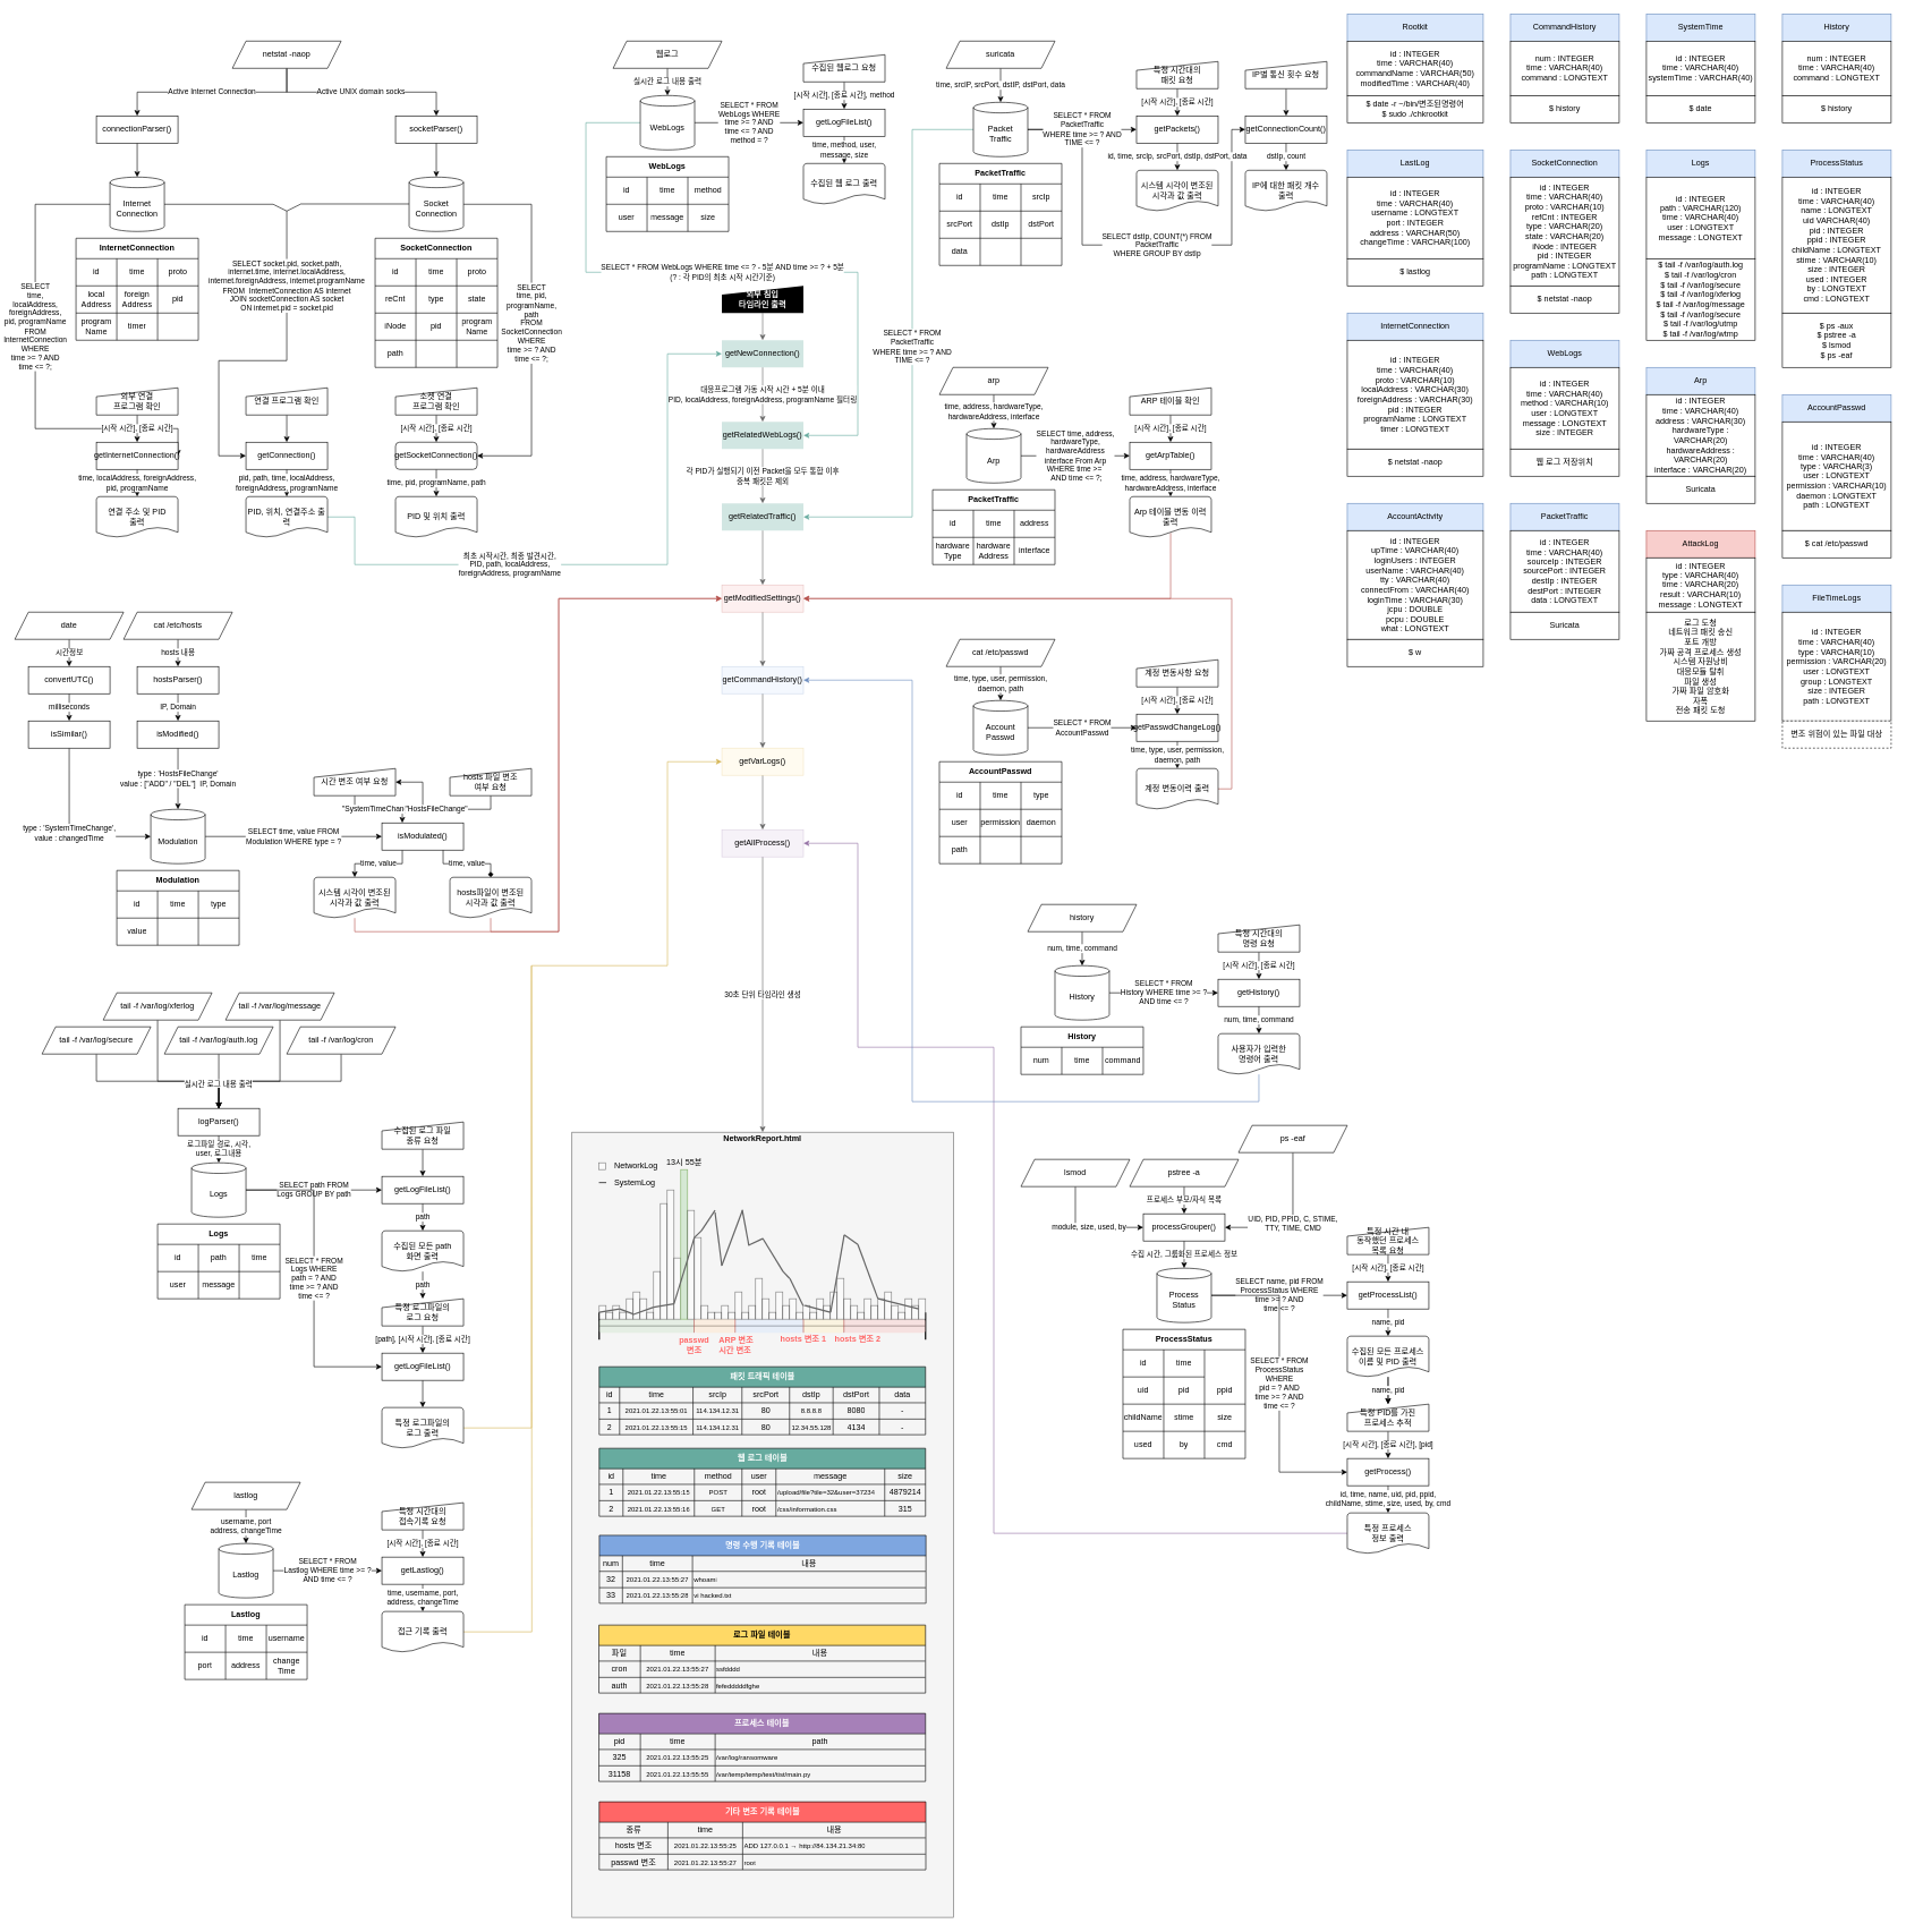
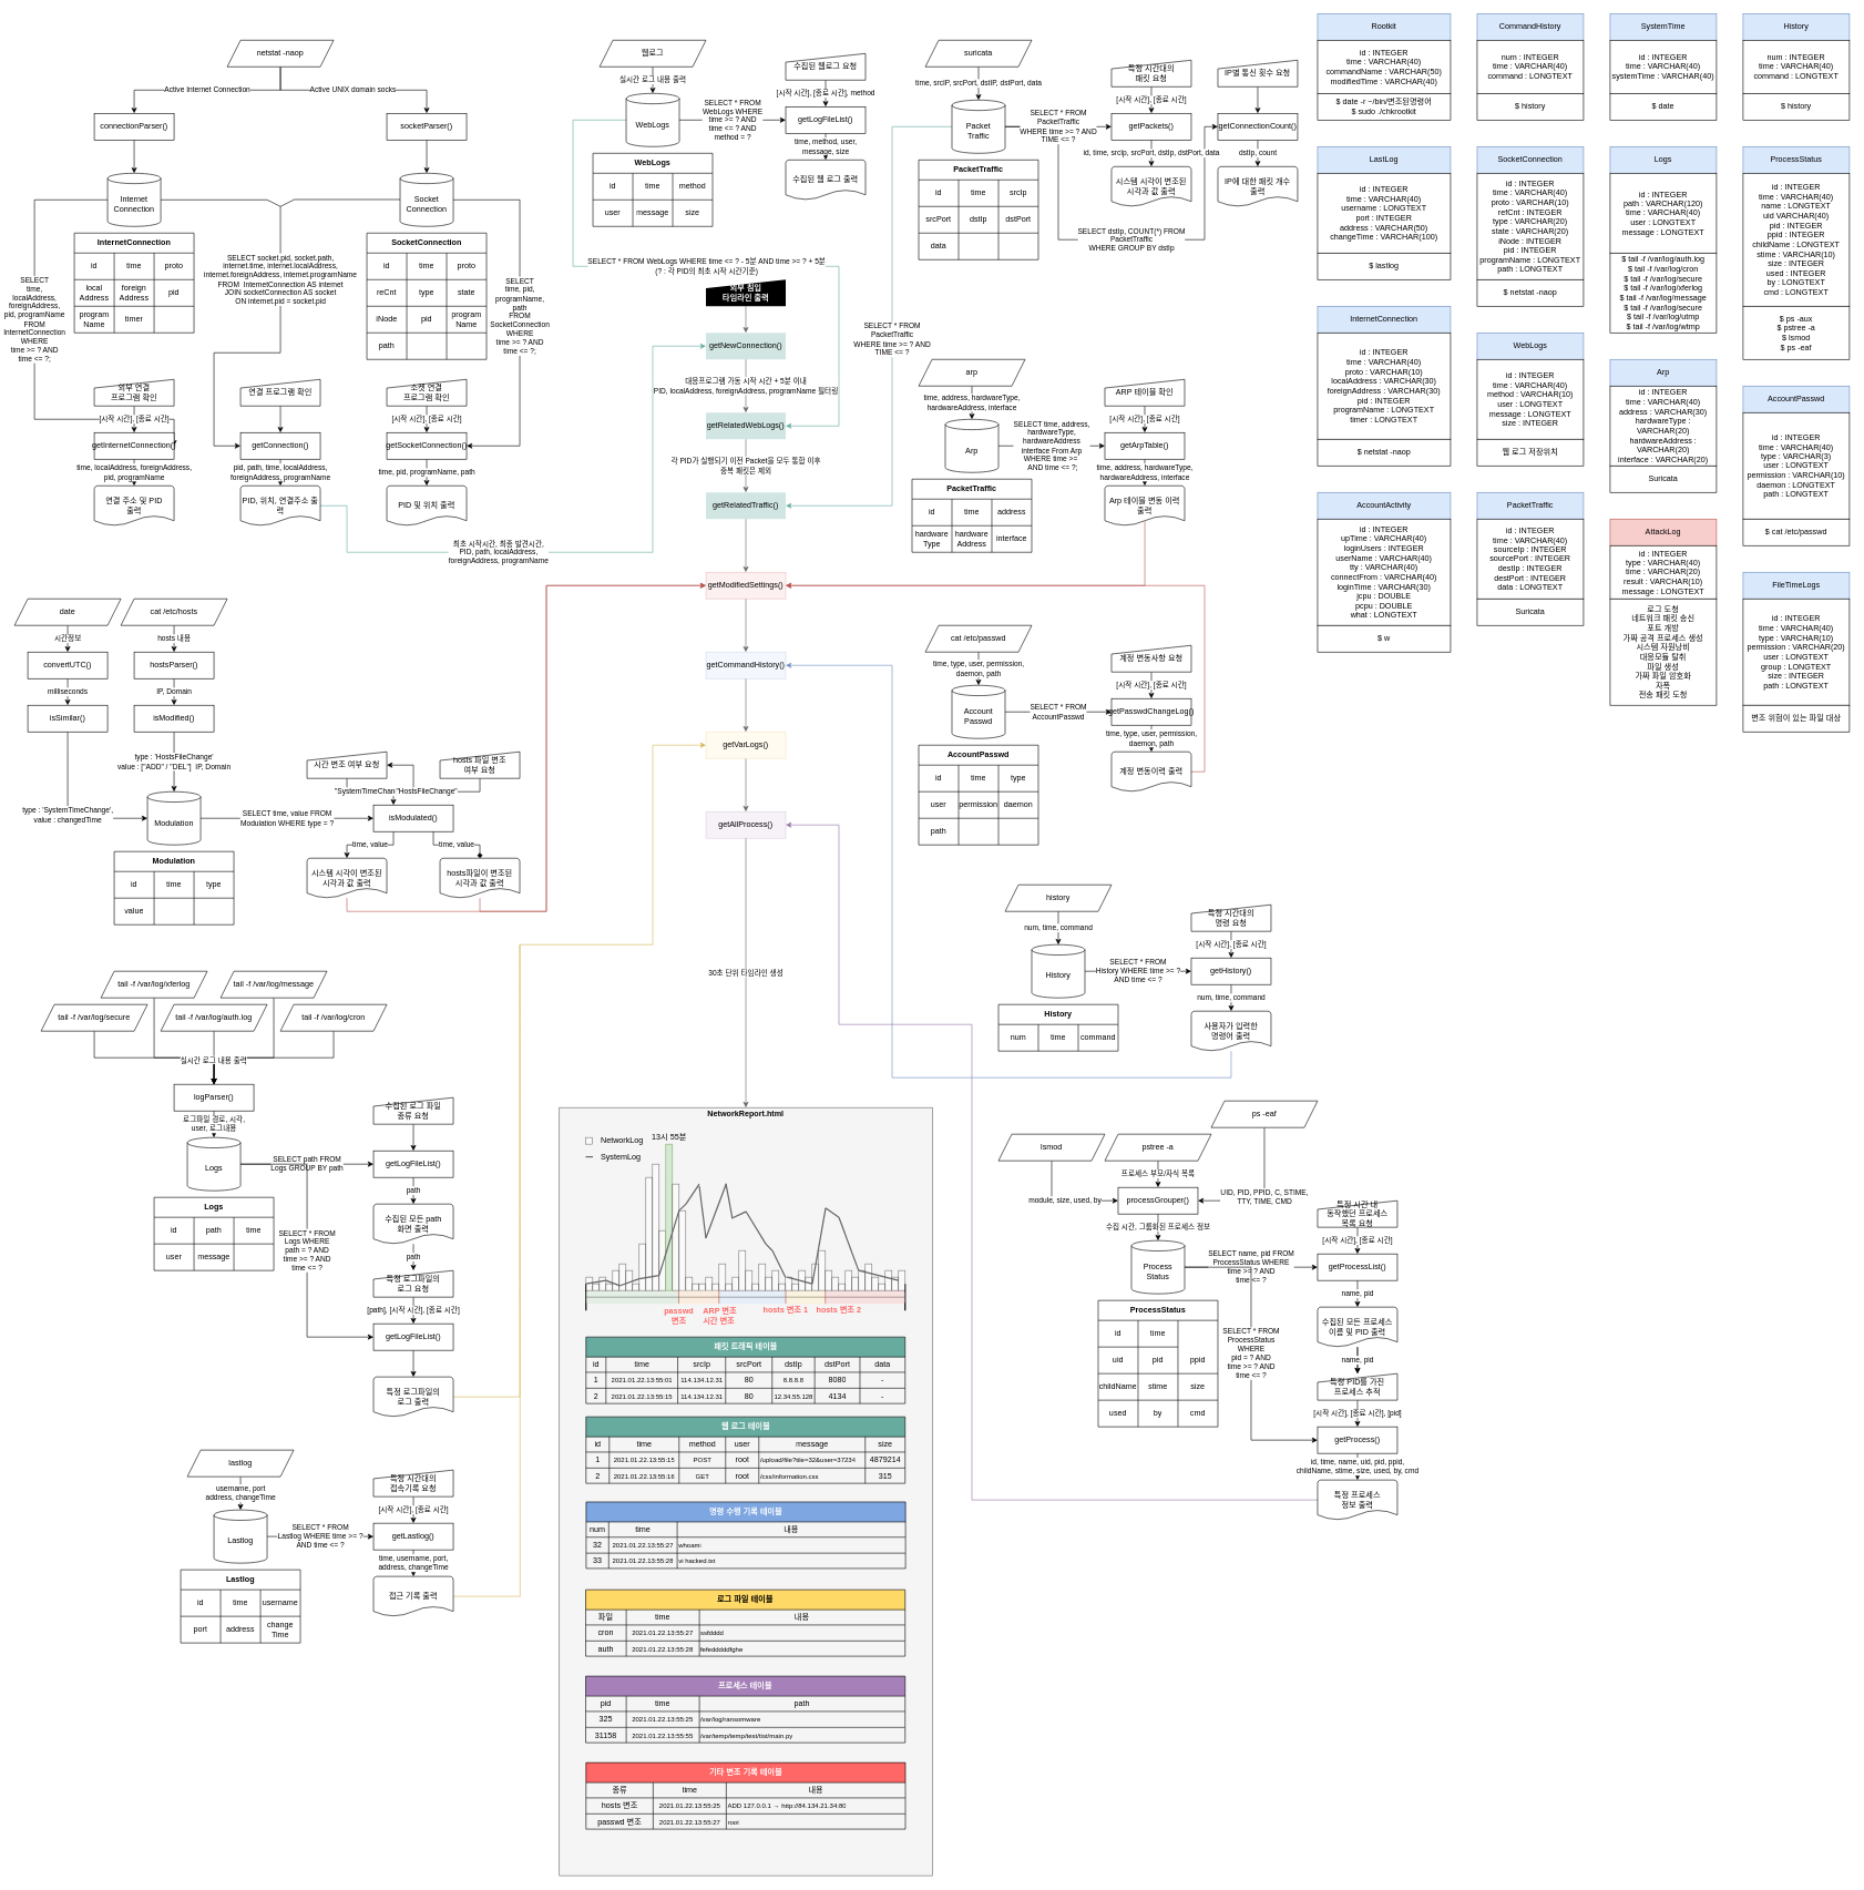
- <mxCell id="185" value="getSocketConnection()" style="whiteSpace=wrap;html=1;rounded=1;" parent="1" vertex="1"><mxGeometry x="580.97" y="650" width="120" height="40" as="geometry" /></mxCell>
+ <mxCell id="185" value="getSocketConnection()" style="rounded=0;whiteSpace=wrap;html=1;" parent="1" vertex="1"><mxGeometry x="580.97" y="650" width="120" height="40" as="geometry" /></mxCell>
- <mxCell id="47" value="변조 위험이 있는 파일 대상" style="rounded=0;whiteSpace=wrap;html=1;dashed=1;" parent="1" vertex="1"><mxGeometry x="2621" y="1060" width="160" height="40" as="geometry" /></mxCell>
+ <mxCell id="47" value="변조 위험이 있는 파일 대상" style="rounded=0;whiteSpace=wrap;html=1;" parent="1" vertex="1"><mxGeometry x="2621" y="1060" width="160" height="40" as="geometry" /></mxCell>
